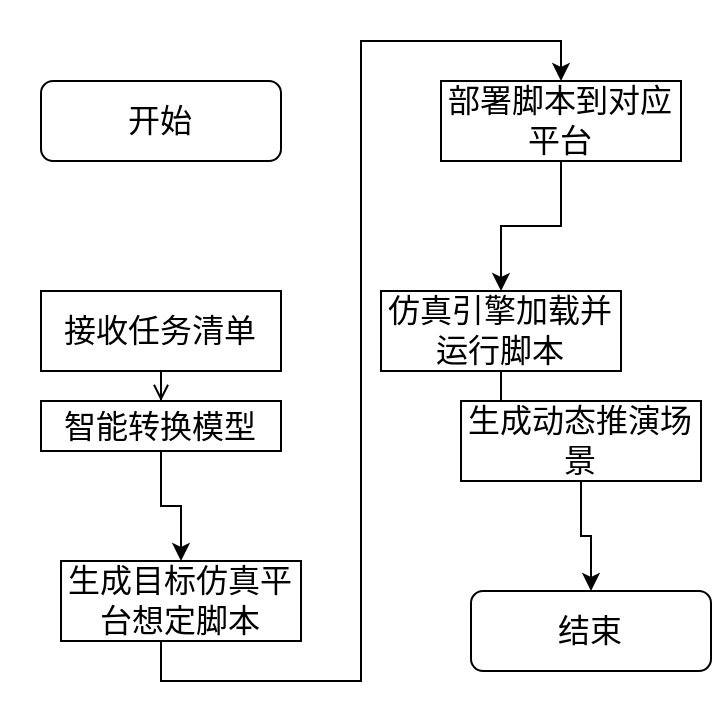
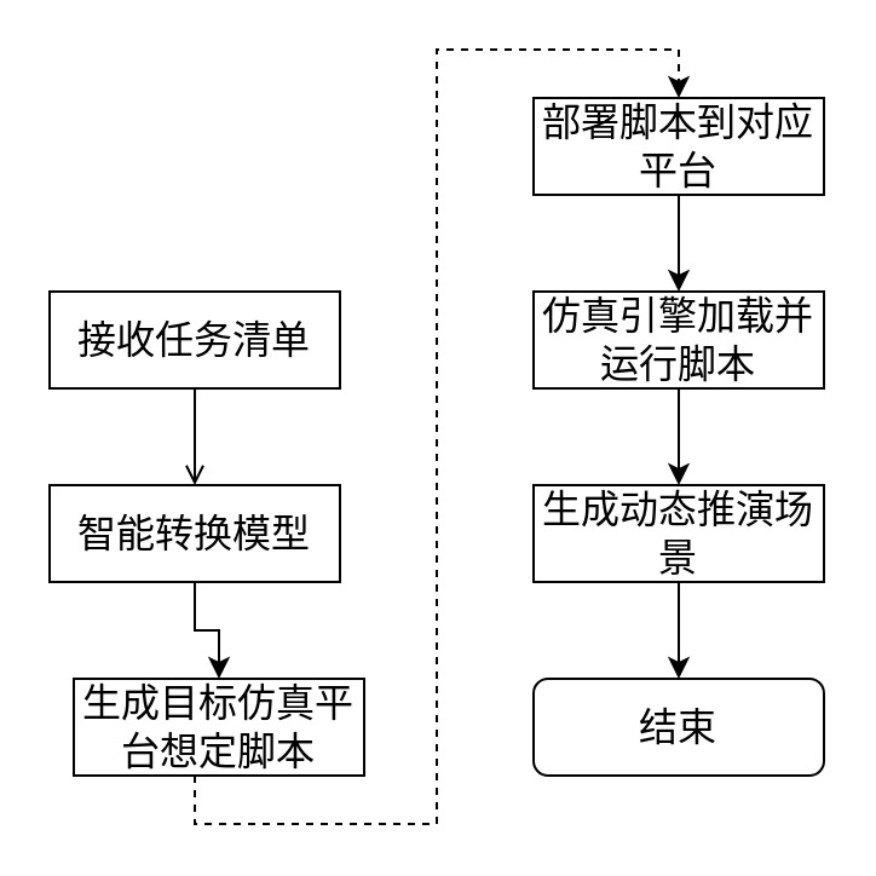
- <mxCell id="2" value="开始" style="rounded=1;whiteSpace=wrap;html=1;fontSize=16;" vertex="1" parent="1"><mxGeometry x="20" y="40" width="120" height="40" as="geometry" /></mxCell>
- <mxCell id="4" value="接收任务清单" style="rounded=0;whiteSpace=wrap;html=1;fontSize=16;" vertex="1" parent="1"><mxGeometry x="20" y="145" width="120" height="40" as="geometry" /></mxCell>
+ <mxCell id="4" value="接收任务清单" style="rounded=0;whiteSpace=wrap;html=1;fontSize=16;" vertex="1" parent="1"><mxGeometry x="20" y="120" width="120" height="40" as="geometry" /></mxCell>
- <mxCell id="12" value="仿真引擎加载并运行脚本" style="rounded=0;whiteSpace=wrap;html=1;fontSize=16;" vertex="1" parent="1"><mxGeometry x="190" y="145" width="120" height="40" as="geometry" /></mxCell>
+ <mxCell id="12" value="仿真引擎加载并运行脚本" style="rounded=0;whiteSpace=wrap;html=1;fontSize=16;" vertex="1" parent="1"><mxGeometry x="220" y="120" width="120" height="40" as="geometry" /></mxCell>
- <mxCell id="7" style="edgeStyle=orthogonalEdgeStyle;rounded=0;orthogonalLoop=1;jettySize=auto;html=1;entryX=0.5;entryY=0;entryDx=0;entryDy=0;fontSize=16;" edge="1" parent="1" source="8" target="10"><mxGeometry relative="1" as="geometry"><Array as="points"><mxPoint x="80" y="340" /><mxPoint x="180" y="340" /><mxPoint x="180" y="20" /><mxPoint x="280" y="20" /></Array></mxGeometry></mxCell>
+ <mxCell id="7" style="edgeStyle=orthogonalEdgeStyle;rounded=0;orthogonalLoop=1;jettySize=auto;html=1;entryX=0.5;entryY=0;entryDx=0;entryDy=0;fontSize=16;dashed=1;" edge="1" parent="1" source="8" target="10"><mxGeometry relative="1" as="geometry"><Array as="points"><mxPoint x="80" y="340" /><mxPoint x="180" y="340" /><mxPoint x="180" y="20" /><mxPoint x="280" y="20" /></Array></mxGeometry></mxCell>
- <mxCell id="6" value="智能转换模型" style="rounded=0;whiteSpace=wrap;html=1;fontSize=16;" vertex="1" parent="1"><mxGeometry x="20" y="200" width="120" height="25" as="geometry" /></mxCell>
+ <mxCell id="6" value="智能转换模型" style="rounded=0;whiteSpace=wrap;html=1;fontSize=16;" vertex="1" parent="1"><mxGeometry x="20" y="200" width="120" height="40" as="geometry" /></mxCell>
- <mxCell id="14" value="生成动态推演场景" style="rounded=0;whiteSpace=wrap;html=1;fontSize=16;" vertex="1" parent="1"><mxGeometry x="230" y="200" width="120" height="40" as="geometry" /></mxCell>
+ <mxCell id="14" value="生成动态推演场景" style="rounded=0;whiteSpace=wrap;html=1;fontSize=16;" vertex="1" parent="1"><mxGeometry x="220" y="200" width="120" height="40" as="geometry" /></mxCell>
- <mxCell id="15" value="结束" style="rounded=1;whiteSpace=wrap;html=1;fontSize=16;" vertex="1" parent="1"><mxGeometry x="235" y="295" width="120" height="40" as="geometry" /></mxCell>
+ <mxCell id="15" value="结束" style="rounded=1;whiteSpace=wrap;html=1;fontSize=16;" vertex="1" parent="1"><mxGeometry x="220" y="280" width="120" height="40" as="geometry" /></mxCell>
